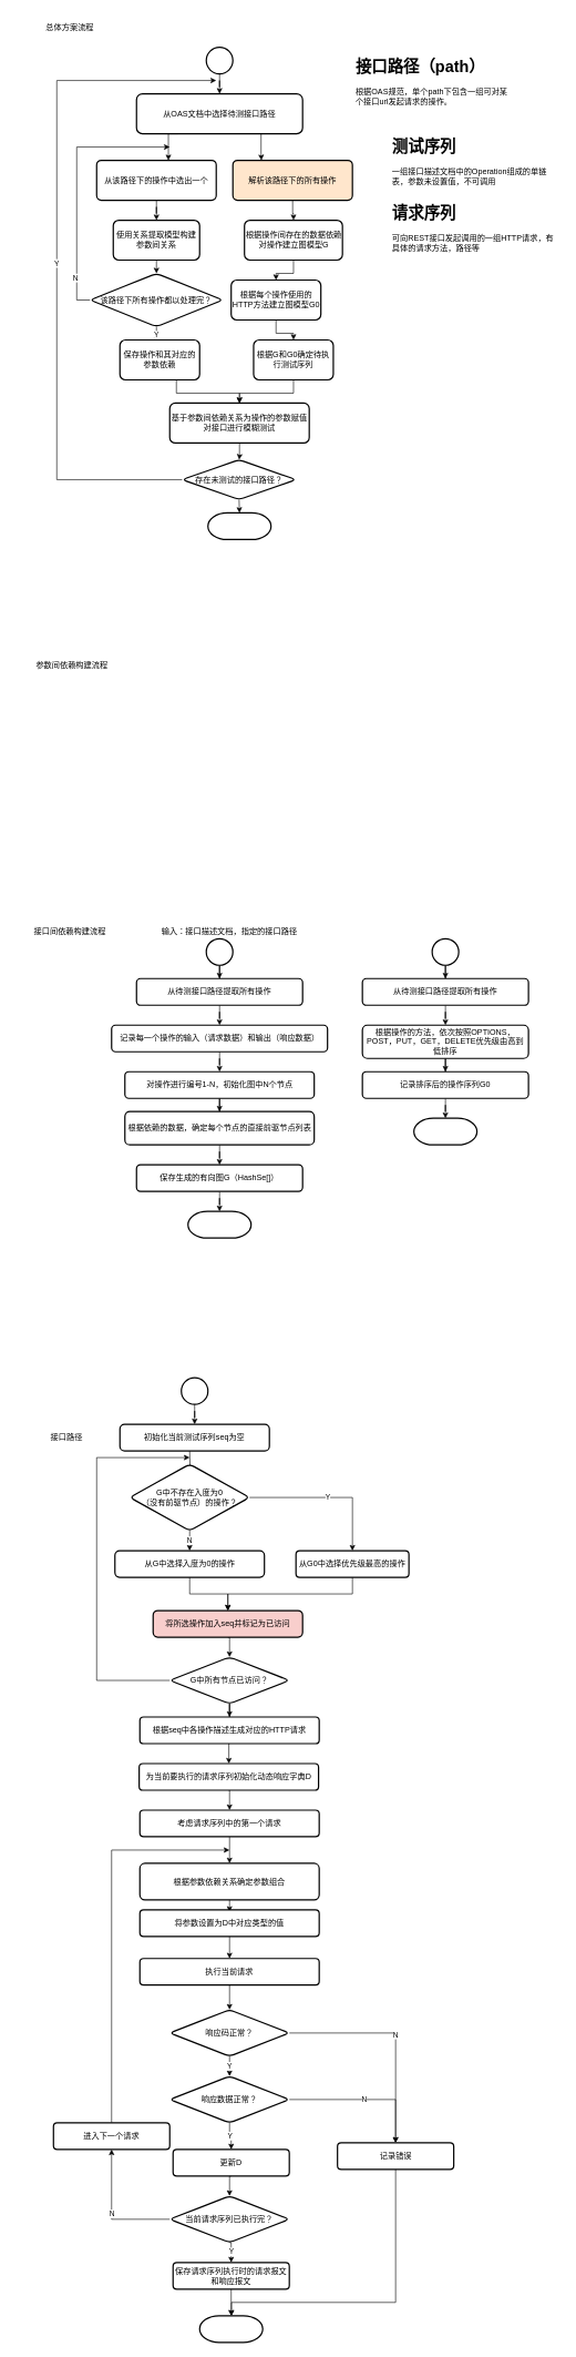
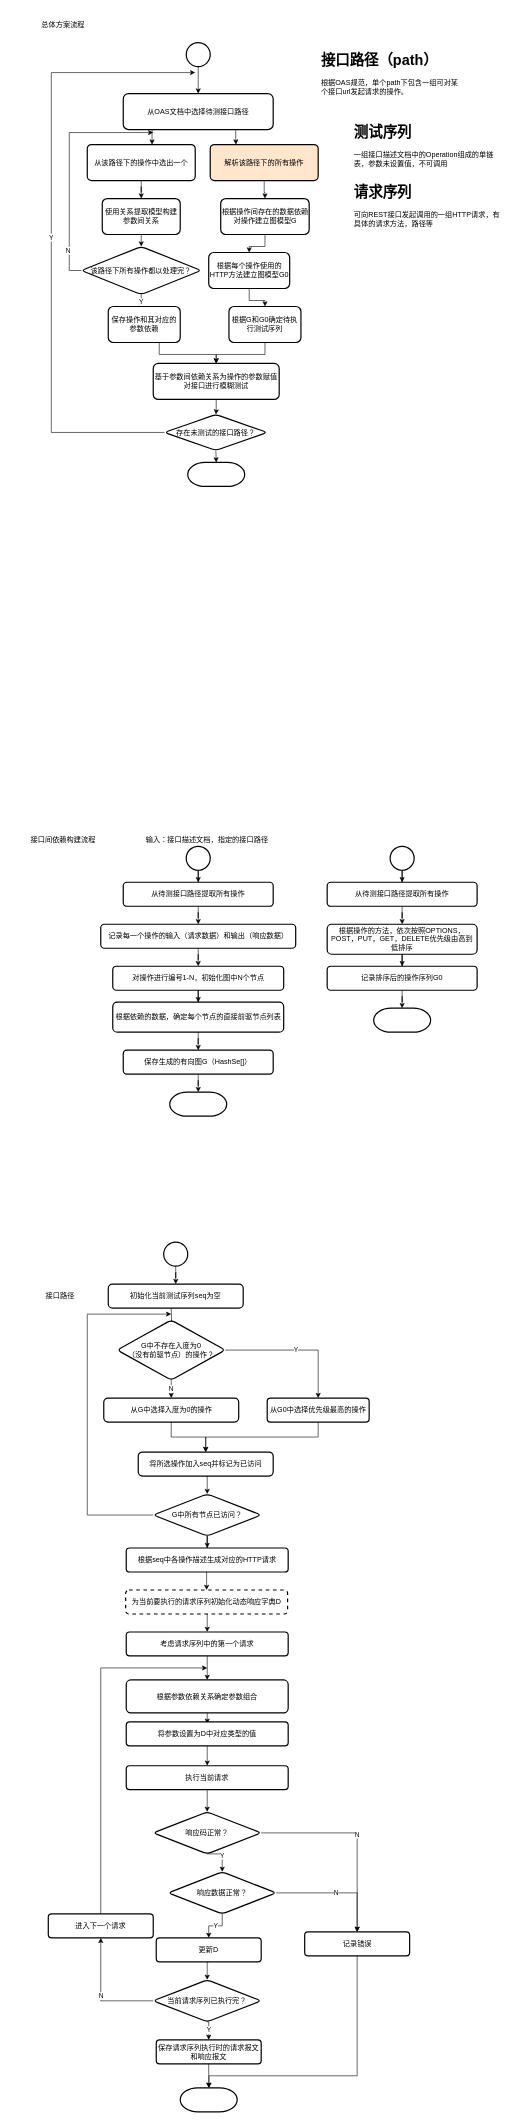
- <mxCell id="10" value="从OAS文档中选择待测接口路径" style="rounded=1;whiteSpace=wrap;html=1;fillColor=rgb(255, 255, 255);strokeColor=rgb(0, 0, 0);fontColor=rgb(0, 0, 0);strokeWidth=2;" vertex="1" parent="1"><mxGeometry x="205" y="140" width="250" height="60" as="geometry" /></mxCell>
+ <mxCell id="10" value="从OAS文档中选择待测接口路径" style="rounded=1;whiteSpace=wrap;html=1;fillColor=rgb(255, 255, 255);strokeColor=rgb(0, 0, 0);fontColor=rgb(0, 0, 0);strokeWidth=2;" vertex="1" parent="1"><mxGeometry x="205" y="155" width="250" height="60" as="geometry" /></mxCell>
- <mxCell id="3" value="参数间依赖构建流程" style="text;html=1;strokeColor=none;fillColor=none;align=center;verticalAlign=middle;whiteSpace=wrap;rounded=0;" vertex="1" parent="1"><mxGeometry x="27.5" y="980" width="160" height="40" as="geometry" /></mxCell>
- <mxCell id="74" value="将所选操作加入seq并标记为已访问" style="rounded=1;whiteSpace=wrap;html=1;absoluteArcSize=1;arcSize=14;strokeWidth=2;fillColor=#f8cecc;" vertex="1" parent="1"><mxGeometry x="230" y="2420" width="225" height="40" as="geometry" /></mxCell>
+ <mxCell id="74" value="将所选操作加入seq并标记为已访问" style="rounded=1;whiteSpace=wrap;html=1;absoluteArcSize=1;arcSize=14;strokeWidth=2;" vertex="1" parent="1"><mxGeometry x="230" y="2420" width="225" height="40" as="geometry" /></mxCell>
- <mxCell id="83" value="为当前要执行的请求序列初始化动态响应字典D" style="whiteSpace=wrap;html=1;fillColor=rgb(255, 255, 255);strokeColor=rgb(0, 0, 0);fontColor=rgb(0, 0, 0);rounded=1;arcSize=14;strokeWidth=2;" vertex="1" parent="1"><mxGeometry x="209" y="2650" width="270" height="40" as="geometry" /></mxCell>
+ <mxCell id="83" value="为当前要执行的请求序列初始化动态响应字典D" style="whiteSpace=wrap;html=1;fillColor=rgb(255, 255, 255);strokeColor=rgb(0, 0, 0);fontColor=rgb(0, 0, 0);rounded=1;arcSize=14;strokeWidth=2;dashed=1;" vertex="1" parent="1"><mxGeometry x="209" y="2650" width="270" height="40" as="geometry" /></mxCell>
- <mxCell id="97" value="响应数据正常？" style="rhombus;whiteSpace=wrap;html=1;fillColor=rgb(255, 255, 255);strokeColor=rgb(0, 0, 0);fontColor=rgb(0, 0, 0);rounded=1;arcSize=14;strokeWidth=2;" vertex="1" parent="1"><mxGeometry x="255" y="3120" width="180" height="70" as="geometry" /></mxCell>
+ <mxCell id="97" value="响应数据正常？" style="rhombus;whiteSpace=wrap;html=1;fillColor=rgb(255, 255, 255);strokeColor=rgb(0, 0, 0);fontColor=rgb(0, 0, 0);rounded=1;arcSize=14;strokeWidth=2;" vertex="1" parent="1"><mxGeometry x="280" y="3120" width="180" height="70" as="geometry" /></mxCell>
